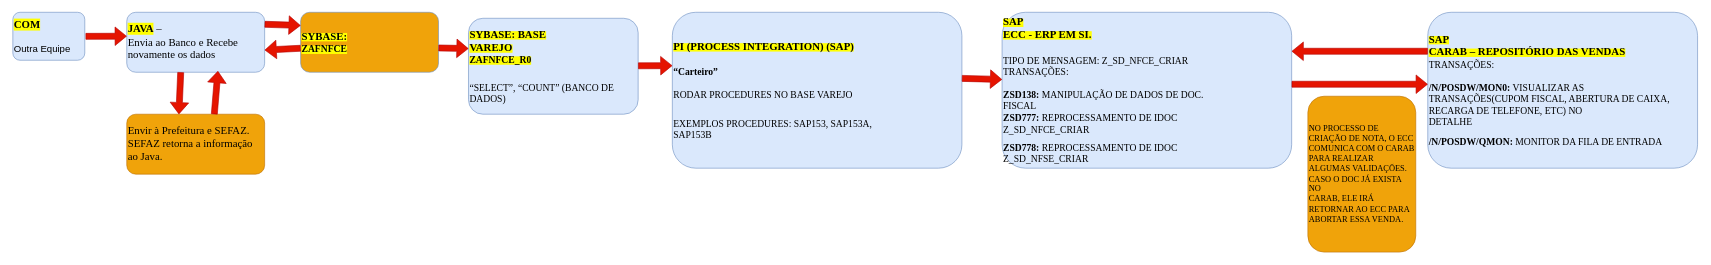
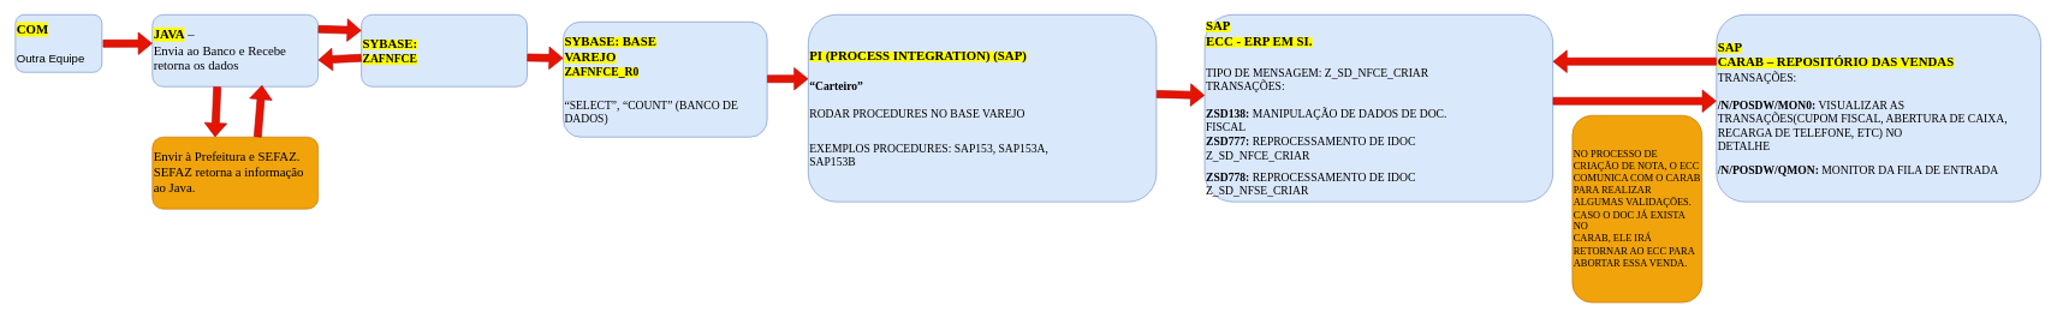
- <mxCell id="3" value="&lt;p style=&quot;language:pt-BR;margin-top:0pt;margin-bottom:0pt;margin-left:0in;&lt;br/&gt;text-align:left;direction:ltr;unicode-bidi:embed;mso-line-break-override:none;&lt;br/&gt;word-break:normal;punctuation-wrap:hanging&quot;&gt;&lt;font style=&quot;font-size: 18px;&quot;&gt;&lt;span style=&quot;font-family: Aptos; background: yellow; font-weight: bold;&quot;&gt;JAVA&lt;/span&gt;&lt;span style=&quot;font-family: Aptos;&quot;&gt; –&lt;br&gt;Envia ao Banco e Recebe novamente os dados&lt;/span&gt;&lt;/font&gt;&lt;/p&gt;" style="rounded=1;whiteSpace=wrap;html=1;fillColor=#dae8fc;strokeColor=#6c8ebf;align=left;" vertex="1" parent="1"><mxGeometry x="210" width="230" height="100" as="geometry" y="20" /></mxCell>
+ <mxCell id="3" value="&lt;p style=&quot;language:pt-BR;margin-top:0pt;margin-bottom:0pt;margin-left:0in;&lt;br/&gt;text-align:left;direction:ltr;unicode-bidi:embed;mso-line-break-override:none;&lt;br/&gt;word-break:normal;punctuation-wrap:hanging&quot;&gt;&lt;font style=&quot;font-size: 18px;&quot;&gt;&lt;span style=&quot;font-family: Aptos; background: yellow; font-weight: bold;&quot;&gt;JAVA&lt;/span&gt;&lt;span style=&quot;font-family: Aptos;&quot;&gt; –&lt;br&gt;Envia ao Banco e Recebe retorna os dados&lt;/span&gt;&lt;/font&gt;&lt;/p&gt;" style="rounded=1;whiteSpace=wrap;html=1;fillColor=#dae8fc;strokeColor=#6c8ebf;align=left;" vertex="1" parent="1"><mxGeometry x="210" width="230" height="100" as="geometry" y="20" /></mxCell>
- <mxCell id="8" value="&lt;p style=&quot;language:pt-BR;margin-top:0pt;margin-bottom:0pt;margin-left:0in;&lt;br/&gt;text-align:left;direction:ltr;unicode-bidi:embed;mso-line-break-override:none;&lt;br/&gt;word-break:normal;punctuation-wrap:hanging&quot;&gt;&lt;span style=&quot;font-family: Aptos; background: yellow; font-weight: bold;&quot;&gt;&lt;font style=&quot;font-size: 18px;&quot;&gt;SYBASE:&lt;/font&gt;&lt;/span&gt;&lt;/p&gt;&lt;p style=&quot;language:pt-BR;margin-top:0pt;margin-bottom:0pt;margin-left:0in;&lt;br/&gt;text-align:left;direction:ltr;unicode-bidi:embed;mso-line-break-override:none;&lt;br/&gt;word-break:normal;punctuation-wrap:hanging&quot;&gt;&lt;span style=&quot;font-family: Aptos; background: yellow; font-weight: bold;&quot;&gt;&lt;font size=&quot;3&quot;&gt;ZAFNFCE&lt;/font&gt;&lt;/span&gt;&lt;/p&gt;" style="rounded=1;whiteSpace=wrap;html=1;fillColor=#f0a30a;strokeColor=#6c8ebf;align=left;" vertex="1" parent="1"><mxGeometry x="500" width="230" height="100" as="geometry" y="20" /></mxCell>
+ <mxCell id="8" value="&lt;p style=&quot;language:pt-BR;margin-top:0pt;margin-bottom:0pt;margin-left:0in;&lt;br/&gt;text-align:left;direction:ltr;unicode-bidi:embed;mso-line-break-override:none;&lt;br/&gt;word-break:normal;punctuation-wrap:hanging&quot;&gt;&lt;span style=&quot;font-family: Aptos; background: yellow; font-weight: bold;&quot;&gt;&lt;font style=&quot;font-size: 18px;&quot;&gt;SYBASE:&lt;/font&gt;&lt;/span&gt;&lt;/p&gt;&lt;p style=&quot;language:pt-BR;margin-top:0pt;margin-bottom:0pt;margin-left:0in;&lt;br/&gt;text-align:left;direction:ltr;unicode-bidi:embed;mso-line-break-override:none;&lt;br/&gt;word-break:normal;punctuation-wrap:hanging&quot;&gt;&lt;span style=&quot;font-family: Aptos; background: yellow; font-weight: bold;&quot;&gt;&lt;font size=&quot;3&quot;&gt;ZAFNFCE&lt;/font&gt;&lt;/span&gt;&lt;/p&gt;" style="rounded=1;whiteSpace=wrap;html=1;fillColor=#dae8fc;strokeColor=#6c8ebf;align=left;" vertex="1" parent="1"><mxGeometry x="500" width="230" height="100" as="geometry" y="20" /></mxCell>
